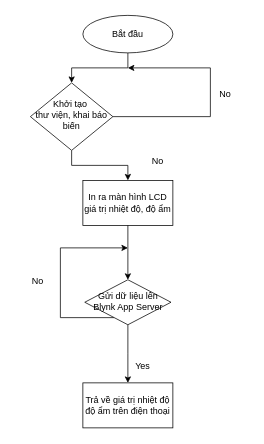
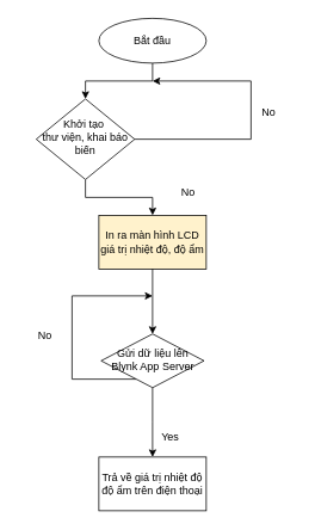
- <mxCell id="9" value="In ra màn hình LCD giá trị nhiệt độ, độ ẩm" style="rounded=0;whiteSpace=wrap;html=1;" parent="1" vertex="1"><mxGeometry x="110" y="240" width="120" height="60" as="geometry" /></mxCell>
+ <mxCell id="9" value="In ra màn hình LCD giá trị nhiệt độ, độ ẩm" style="rounded=0;whiteSpace=wrap;html=1;fillColor=#fff2cc;" parent="1" vertex="1"><mxGeometry x="110" y="240" width="120" height="60" as="geometry" /></mxCell>
